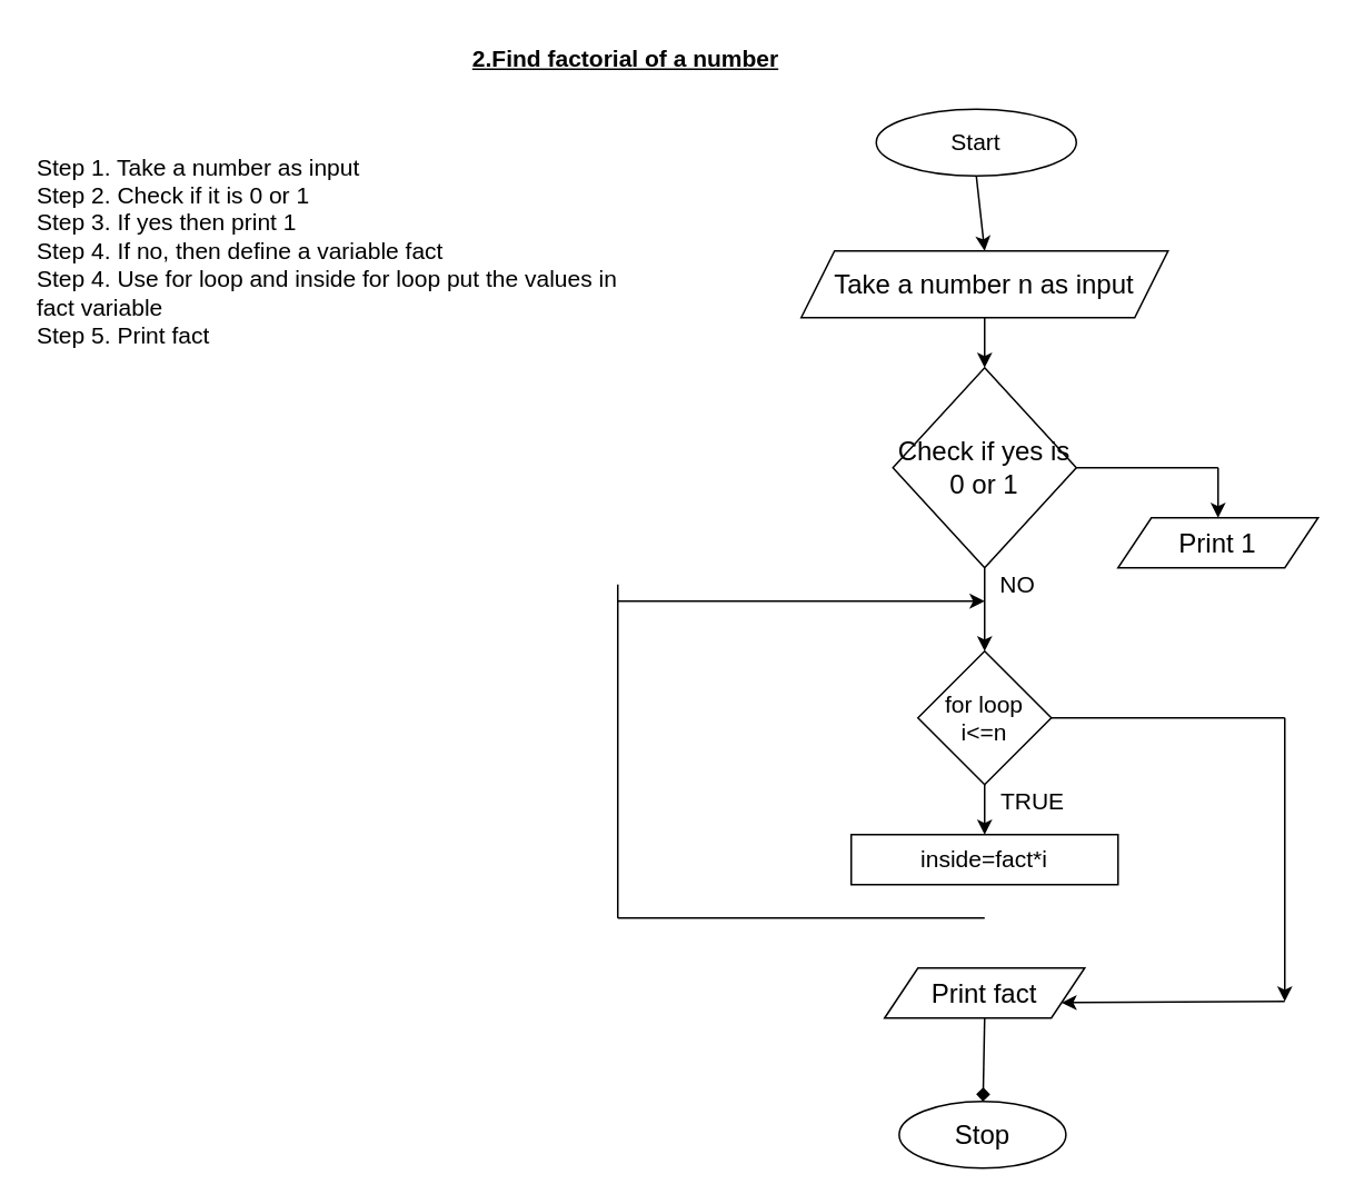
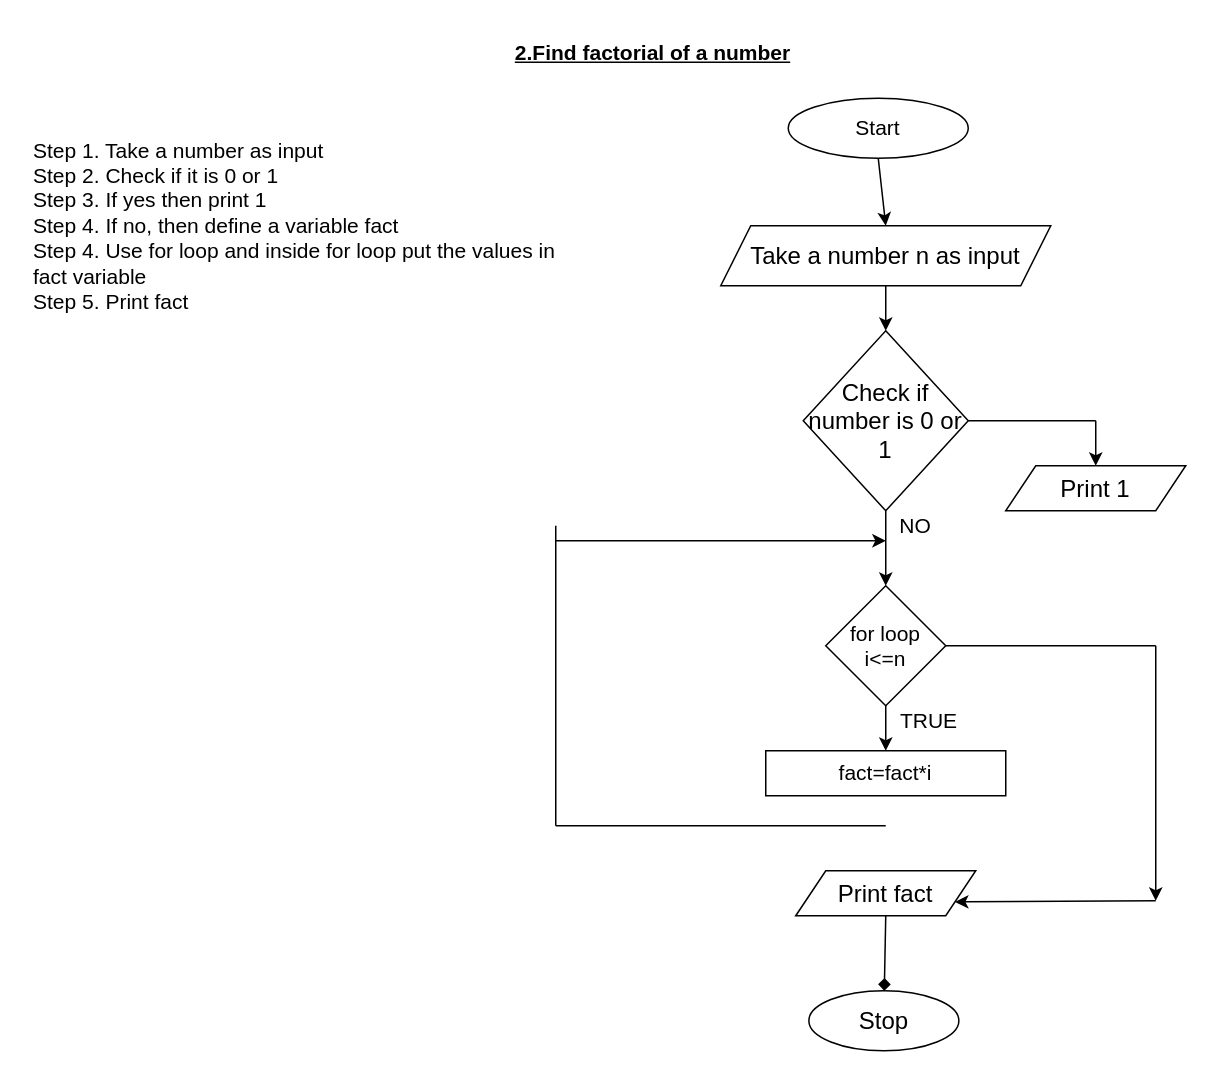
- <mxCell id="2" value="&lt;font style=&quot;font-size: 14px&quot;&gt;&lt;b&gt;&lt;u&gt;2.Find factorial of a number&lt;/u&gt;&lt;/b&gt;&lt;/font&gt;" style="text;html=1;strokeColor=none;fillColor=none;align=center;verticalAlign=middle;whiteSpace=wrap;rounded=0;" parent="1" vertex="1"><mxGeometry x="210" y="20" width="330" height="30" as="geometry" /></mxCell>
+ <mxCell id="2" value="&lt;font style=&quot;font-size: 14px&quot;&gt;&lt;b&gt;&lt;u&gt;2.Find factorial of a number&lt;/u&gt;&lt;/b&gt;&lt;/font&gt;" style="text;html=1;strokeColor=none;fillColor=none;align=center;verticalAlign=middle;whiteSpace=wrap;rounded=0;" parent="1" vertex="1"><mxGeometry x="270" y="20" width="330" height="30" as="geometry" /></mxCell>
- <mxCell id="7" value="&lt;font size=&quot;3&quot;&gt;Check if yes is 0 or 1&lt;/font&gt;" style="rhombus;whiteSpace=wrap;html=1;" parent="1" vertex="1"><mxGeometry x="535" y="220" width="110" height="120" as="geometry" /></mxCell>
+ <mxCell id="7" value="&lt;font size=&quot;3&quot;&gt;Check if number is 0 or 1&lt;/font&gt;" style="rhombus;whiteSpace=wrap;html=1;" parent="1" vertex="1"><mxGeometry x="535" y="220" width="110" height="120" as="geometry" /></mxCell>
- <mxCell id="18" value="&lt;font style=&quot;font-size: 14px&quot;&gt;inside=fact*i&lt;/font&gt;" style="rounded=0;whiteSpace=wrap;html=1;" parent="1" vertex="1"><mxGeometry x="510" y="500" width="160" height="30" as="geometry" /></mxCell>
+ <mxCell id="18" value="&lt;font style=&quot;font-size: 14px&quot;&gt;fact=fact*i&lt;/font&gt;" style="rounded=0;whiteSpace=wrap;html=1;" parent="1" vertex="1"><mxGeometry x="510" y="500" width="160" height="30" as="geometry" /></mxCell>
